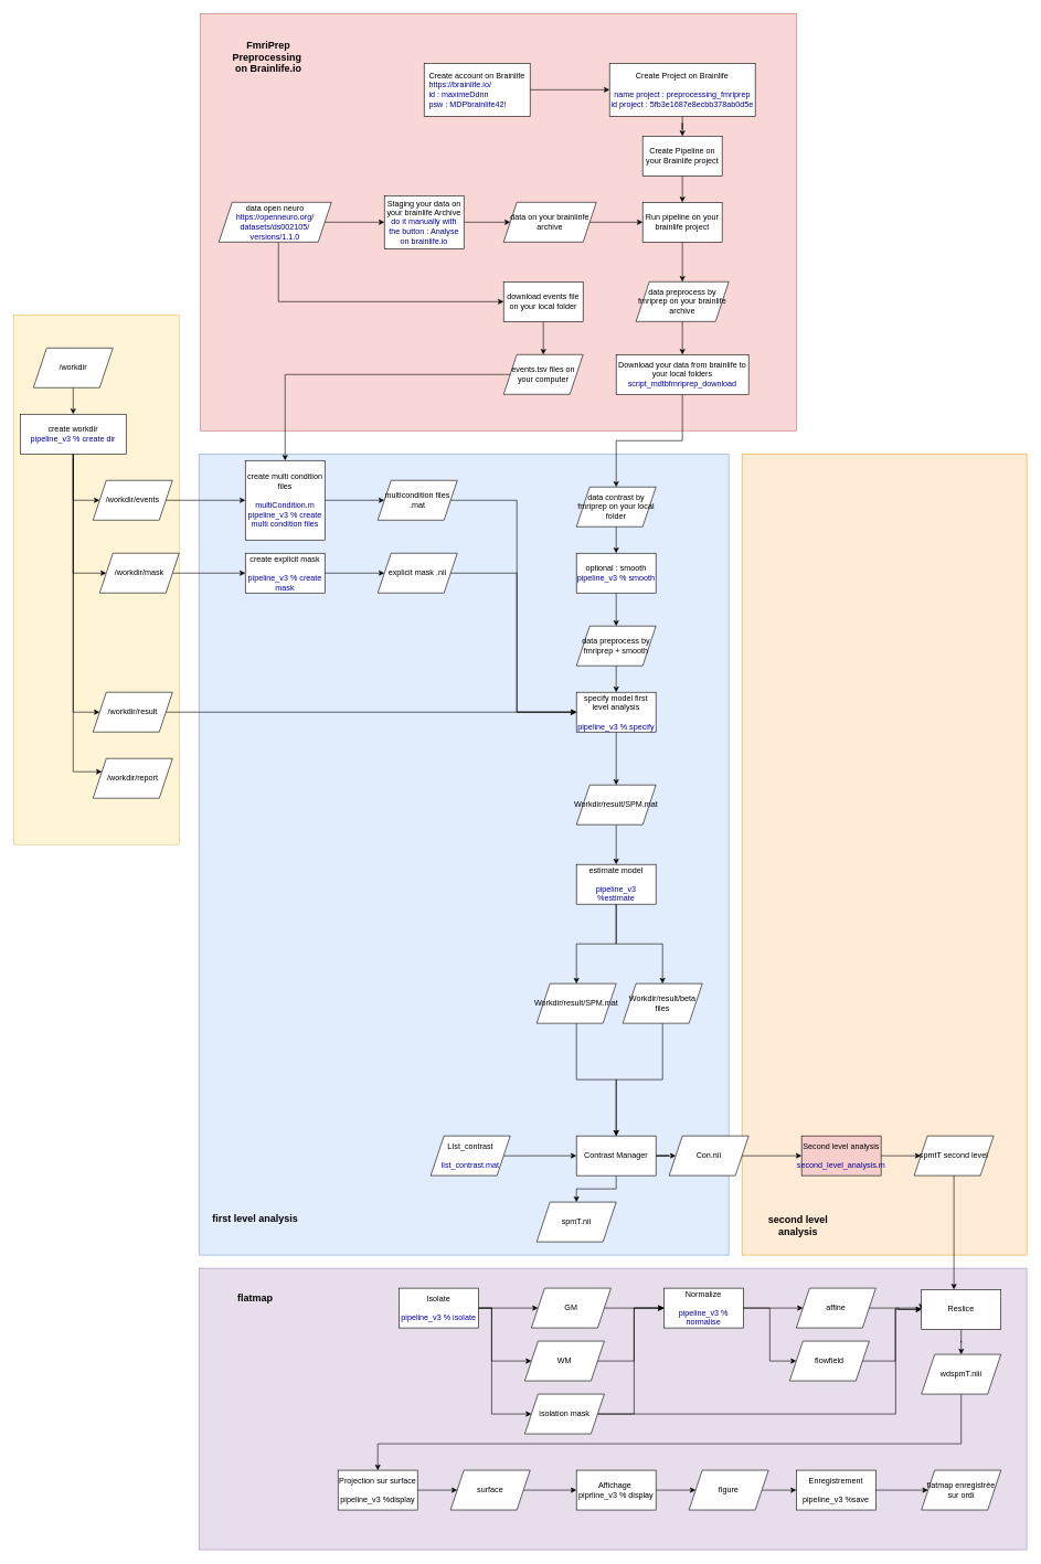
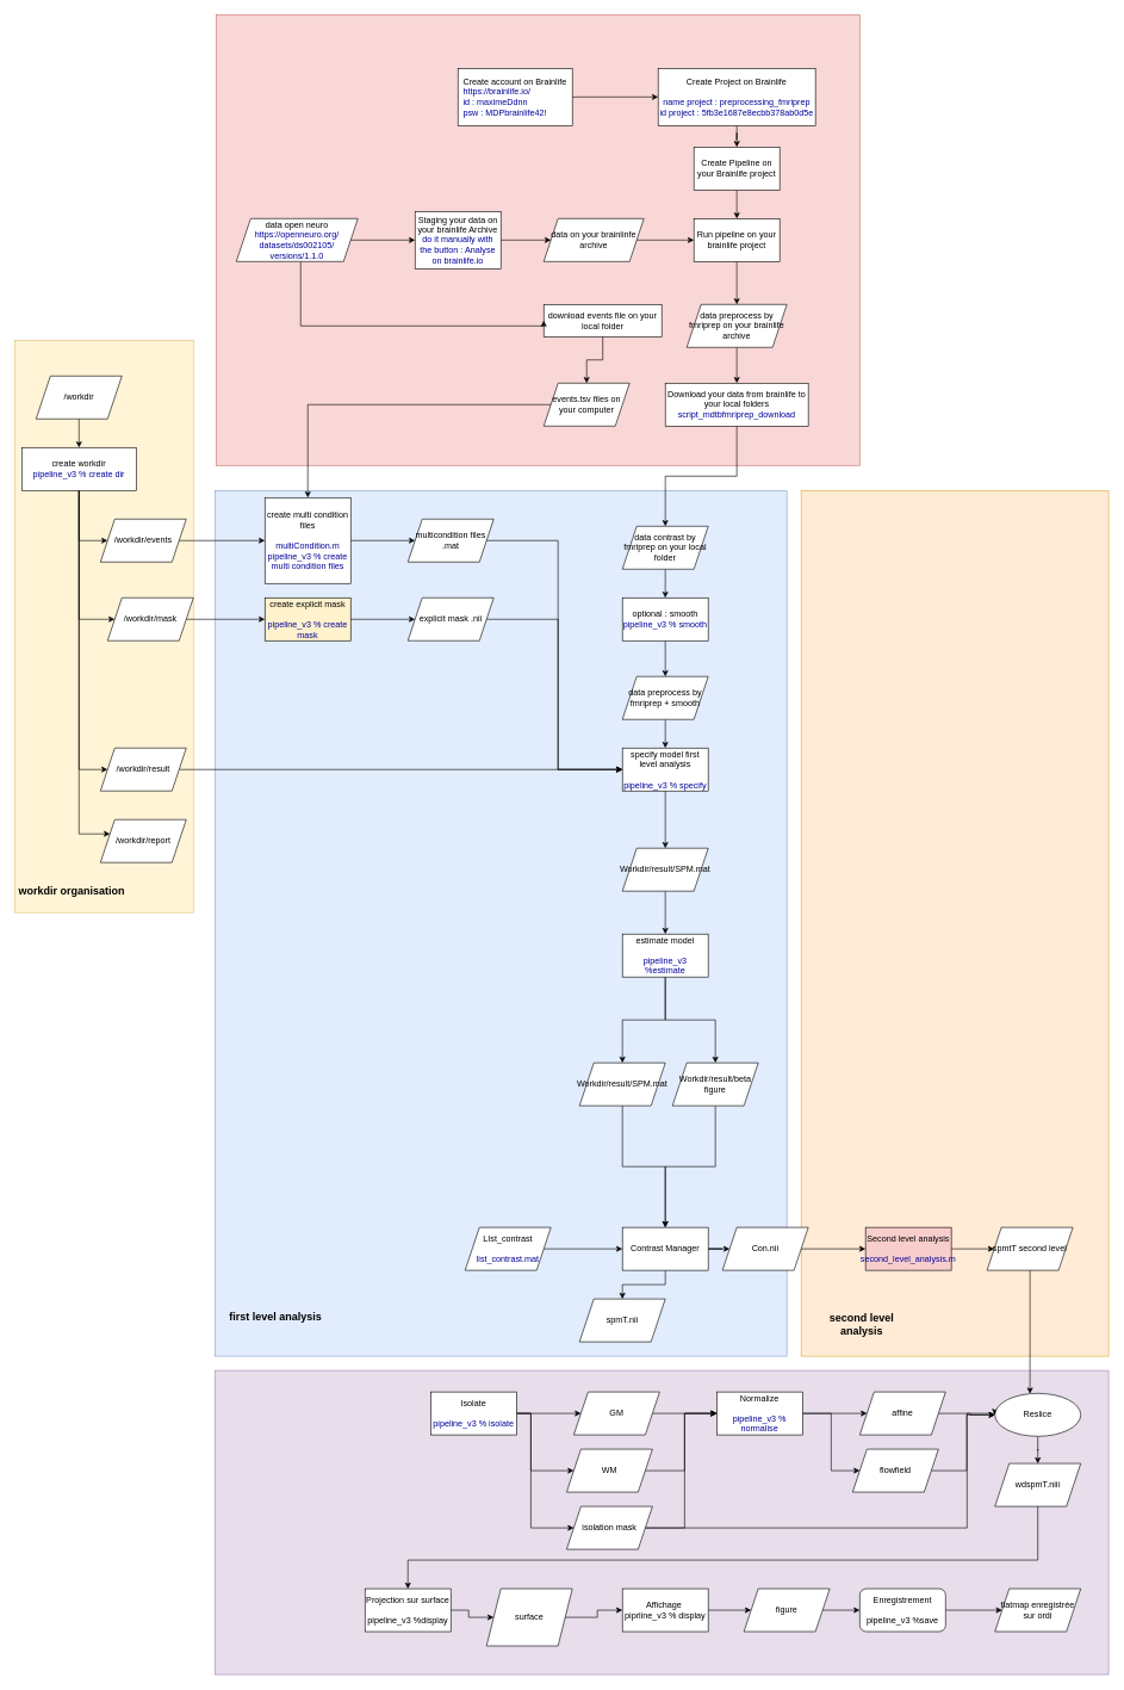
- <mxCell id="114" value="&lt;font style=&quot;font-size: 15px&quot;&gt;&lt;b&gt;FmriPrep Preprocessing&amp;nbsp;&lt;br&gt;on Brainlife.io&lt;/b&gt;&lt;/font&gt;" style="text;html=1;strokeColor=none;fillColor=none;align=center;verticalAlign=middle;whiteSpace=wrap;rounded=0;" vertex="1" parent="1"><mxGeometry x="330" y="75" width="150" height="20" as="geometry" /></mxCell>
- <mxCell id="30" value="download events file on your local folder" style="whiteSpace=wrap;html=1;rounded=0;" parent="1" vertex="1"><mxGeometry x="760" y="425" width="120" height="60" as="geometry" /></mxCell>
+ <mxCell id="30" value="download events file on your local folder" style="whiteSpace=wrap;html=1;rounded=0;" parent="1" vertex="1"><mxGeometry x="760" y="425" width="165" height="45" as="geometry" /></mxCell>
- <mxCell id="54" value="create explicit mask&lt;br&gt;&lt;br&gt;&lt;font color=&quot;#000099&quot;&gt;pipeline_v3 % create mask&lt;/font&gt;" style="whiteSpace=wrap;html=1;" parent="1" vertex="1"><mxGeometry x="370" y="835" width="120" height="60" as="geometry" /></mxCell>
+ <mxCell id="54" value="create explicit mask&lt;br&gt;&lt;br&gt;&lt;font color=&quot;#000099&quot;&gt;pipeline_v3 % create mask&lt;/font&gt;" style="whiteSpace=wrap;html=1;fillColor=#fff2cc;" parent="1" vertex="1"><mxGeometry x="370" y="835" width="120" height="60" as="geometry" /></mxCell>
+ <mxCell id="115" value="&lt;span style=&quot;font-size: 15px&quot;&gt;&lt;b&gt;workdir organisation&lt;/b&gt;&lt;/span&gt;" style="text;html=1;strokeColor=none;fillColor=none;align=center;verticalAlign=middle;whiteSpace=wrap;rounded=0;" vertex="1" parent="1"><mxGeometry x="20" y="1235" width="160" height="20" as="geometry" /></mxCell>
- <mxCell id="65" value="Workdir/result/beta files" style="shape=parallelogram;perimeter=parallelogramPerimeter;whiteSpace=wrap;html=1;fixedSize=1;rounded=0;" parent="1" vertex="1"><mxGeometry x="940" y="1485" width="120" height="60" as="geometry" /></mxCell>
+ <mxCell id="65" value="Workdir/result/beta figure" style="shape=parallelogram;perimeter=parallelogramPerimeter;whiteSpace=wrap;html=1;fixedSize=1;rounded=0;" parent="1" vertex="1"><mxGeometry x="940" y="1485" width="120" height="60" as="geometry" /></mxCell>
- <mxCell id="117" value="&lt;span style=&quot;font-size: 15px&quot;&gt;&lt;b&gt;flatmap&lt;/b&gt;&lt;/span&gt;" style="text;html=1;strokeColor=none;fillColor=none;align=center;verticalAlign=middle;whiteSpace=wrap;rounded=0;" vertex="1" parent="1"><mxGeometry x="310" y="1915" width="150" height="90" as="geometry" /></mxCell>
- <mxCell id="94" value="Reslice" style="whiteSpace=wrap;html=1;rounded=0;" parent="1" vertex="1"><mxGeometry x="1391" y="1947" width="120" height="60" as="geometry" /></mxCell>
+ <mxCell id="94" value="Reslice" style="ellipse;whiteSpace=wrap;html=1;" parent="1" vertex="1"><mxGeometry x="1391" y="1947" width="120" height="60" as="geometry" /></mxCell>
- <mxCell id="100" value="surface" style="shape=parallelogram;perimeter=parallelogramPerimeter;whiteSpace=wrap;html=1;fixedSize=1;rounded=0;" parent="1" vertex="1"><mxGeometry x="680" y="2220" width="120" height="60" as="geometry" /></mxCell>
+ <mxCell id="100" value="surface" style="shape=parallelogram;perimeter=parallelogramPerimeter;whiteSpace=wrap;html=1;fixedSize=1;rounded=0;" parent="1" vertex="1"><mxGeometry x="680" y="2220" width="120" height="80" as="geometry" /></mxCell>
- <mxCell id="106" value="Enregistrement&lt;br&gt;&lt;br&gt;pipeline_v3 %save" style="whiteSpace=wrap;html=1;rounded=0;" parent="1" vertex="1"><mxGeometry x="1202" y="2220" width="120" height="60" as="geometry" /></mxCell>
+ <mxCell id="106" value="Enregistrement&lt;br&gt;&lt;br&gt;pipeline_v3 %save" style="whiteSpace=wrap;html=1;rounded=1;" parent="1" vertex="1"><mxGeometry x="1202" y="2220" width="120" height="60" as="geometry" /></mxCell>
